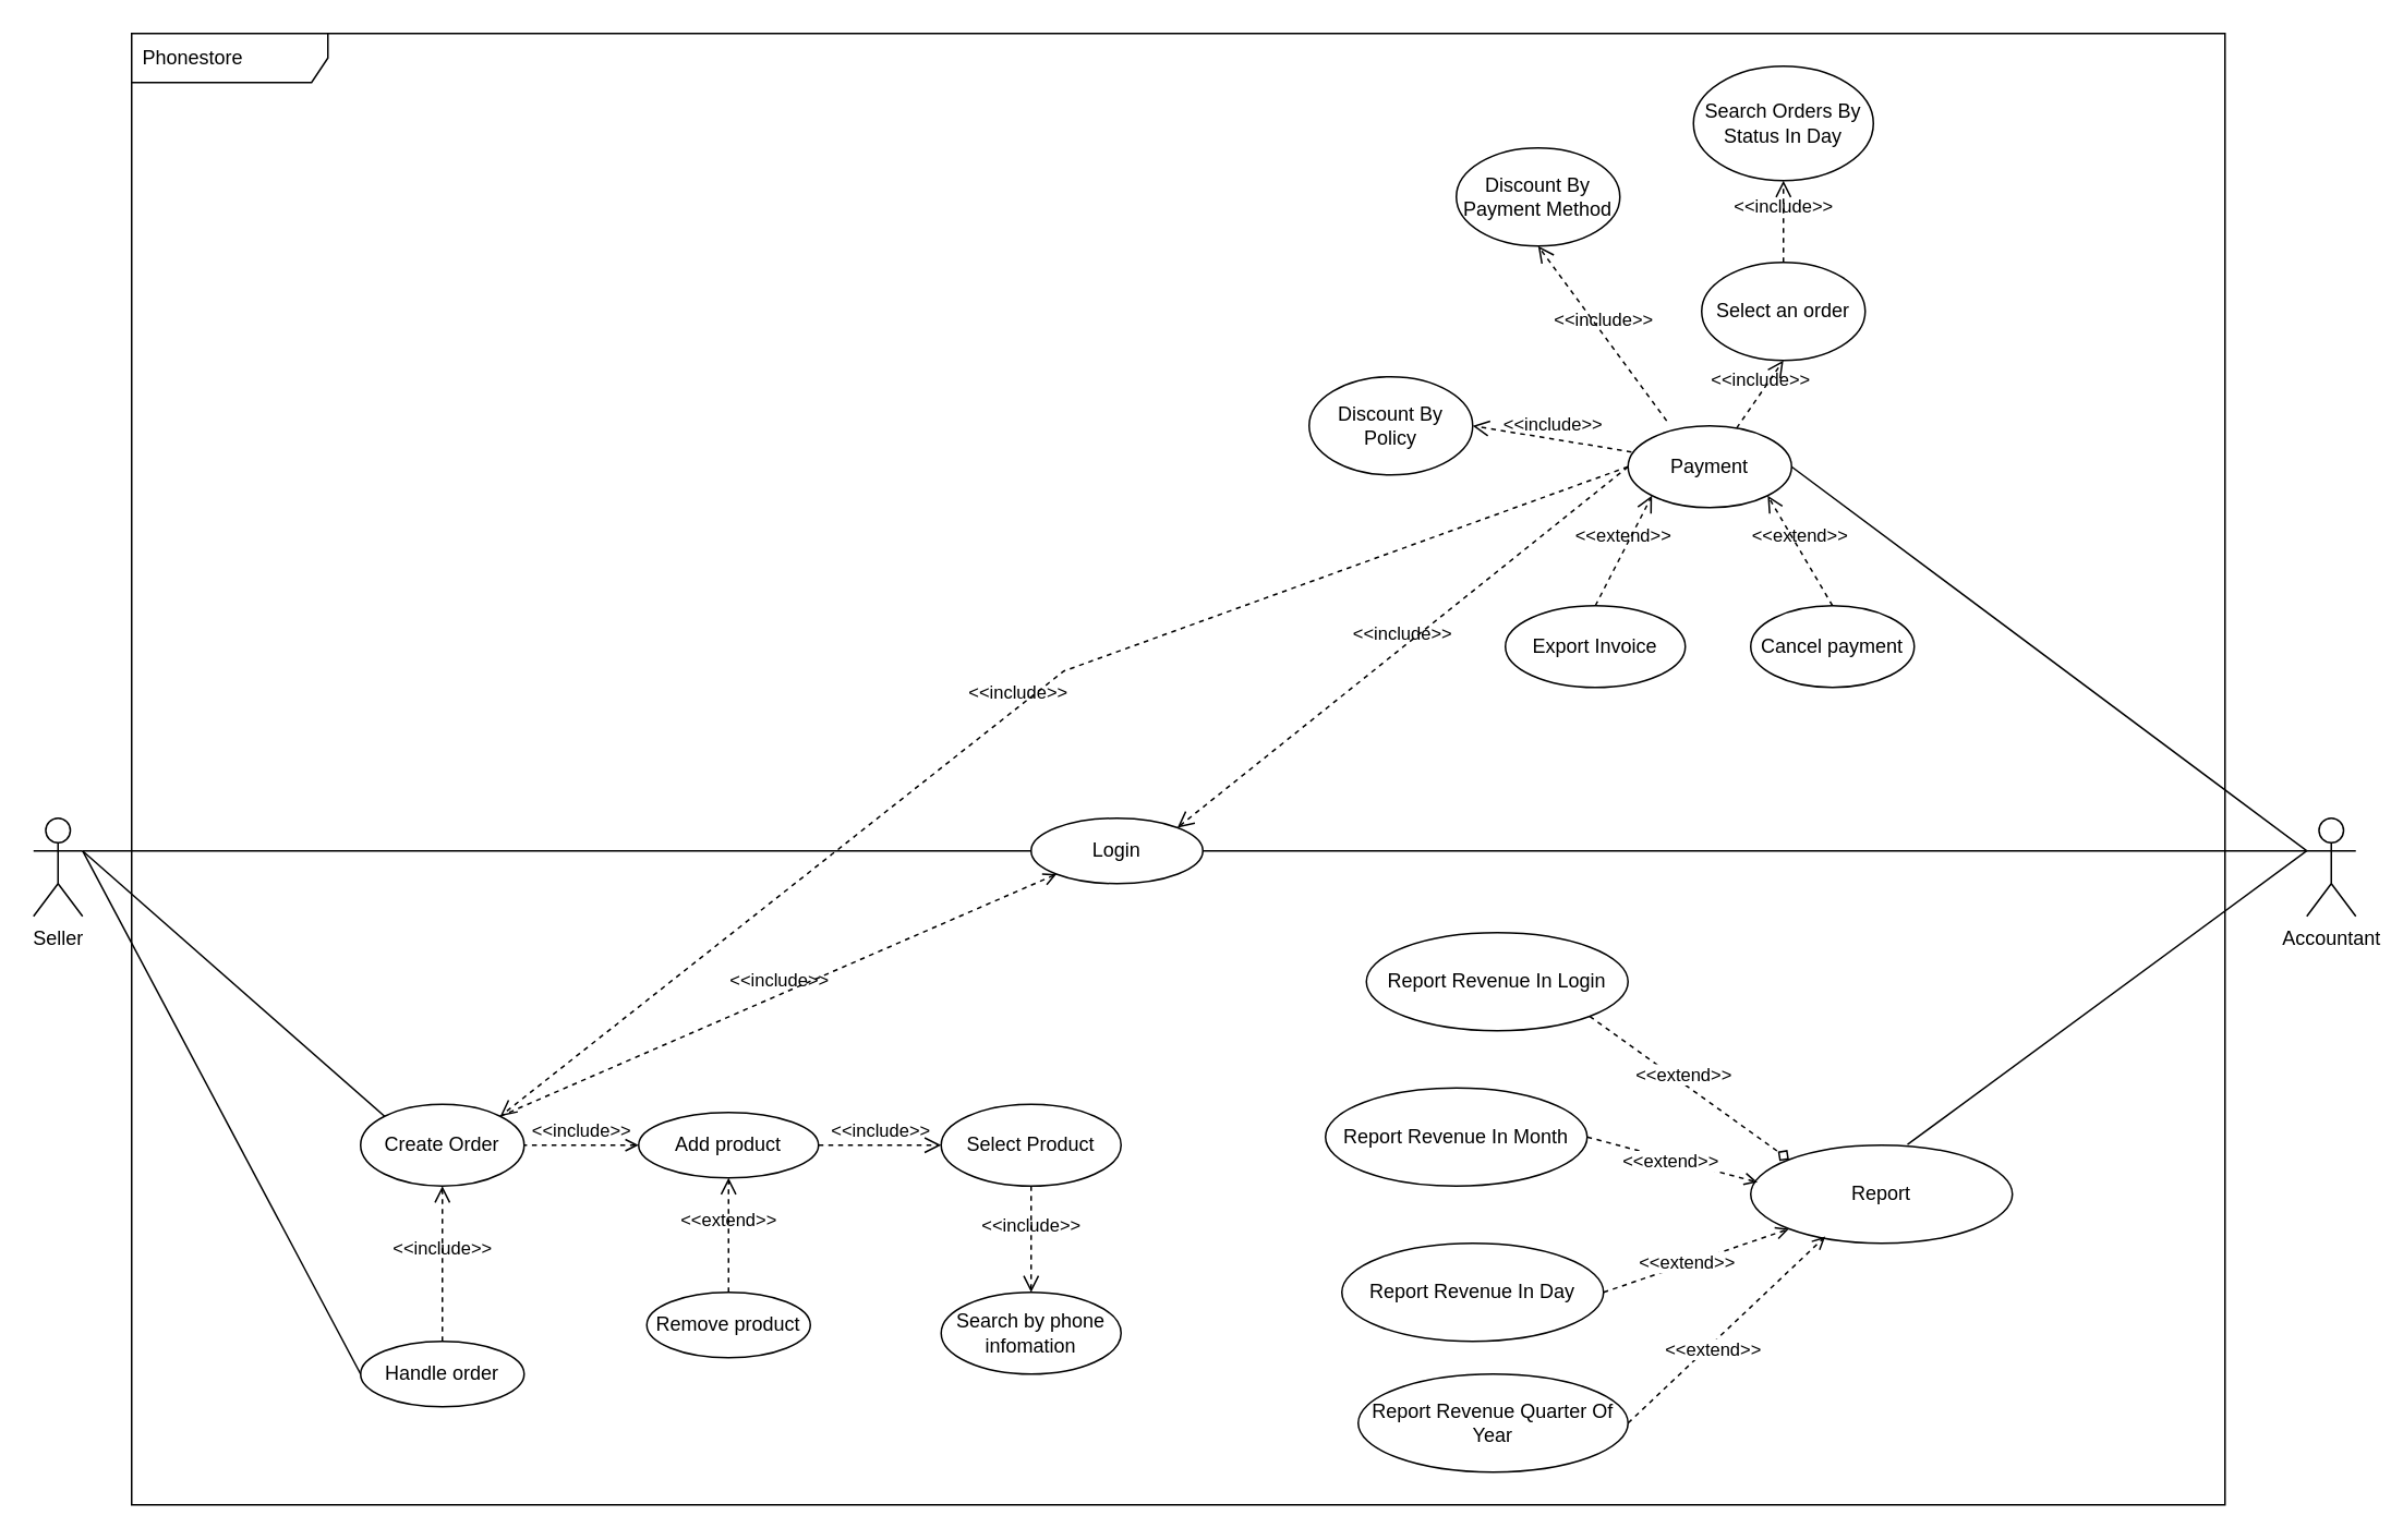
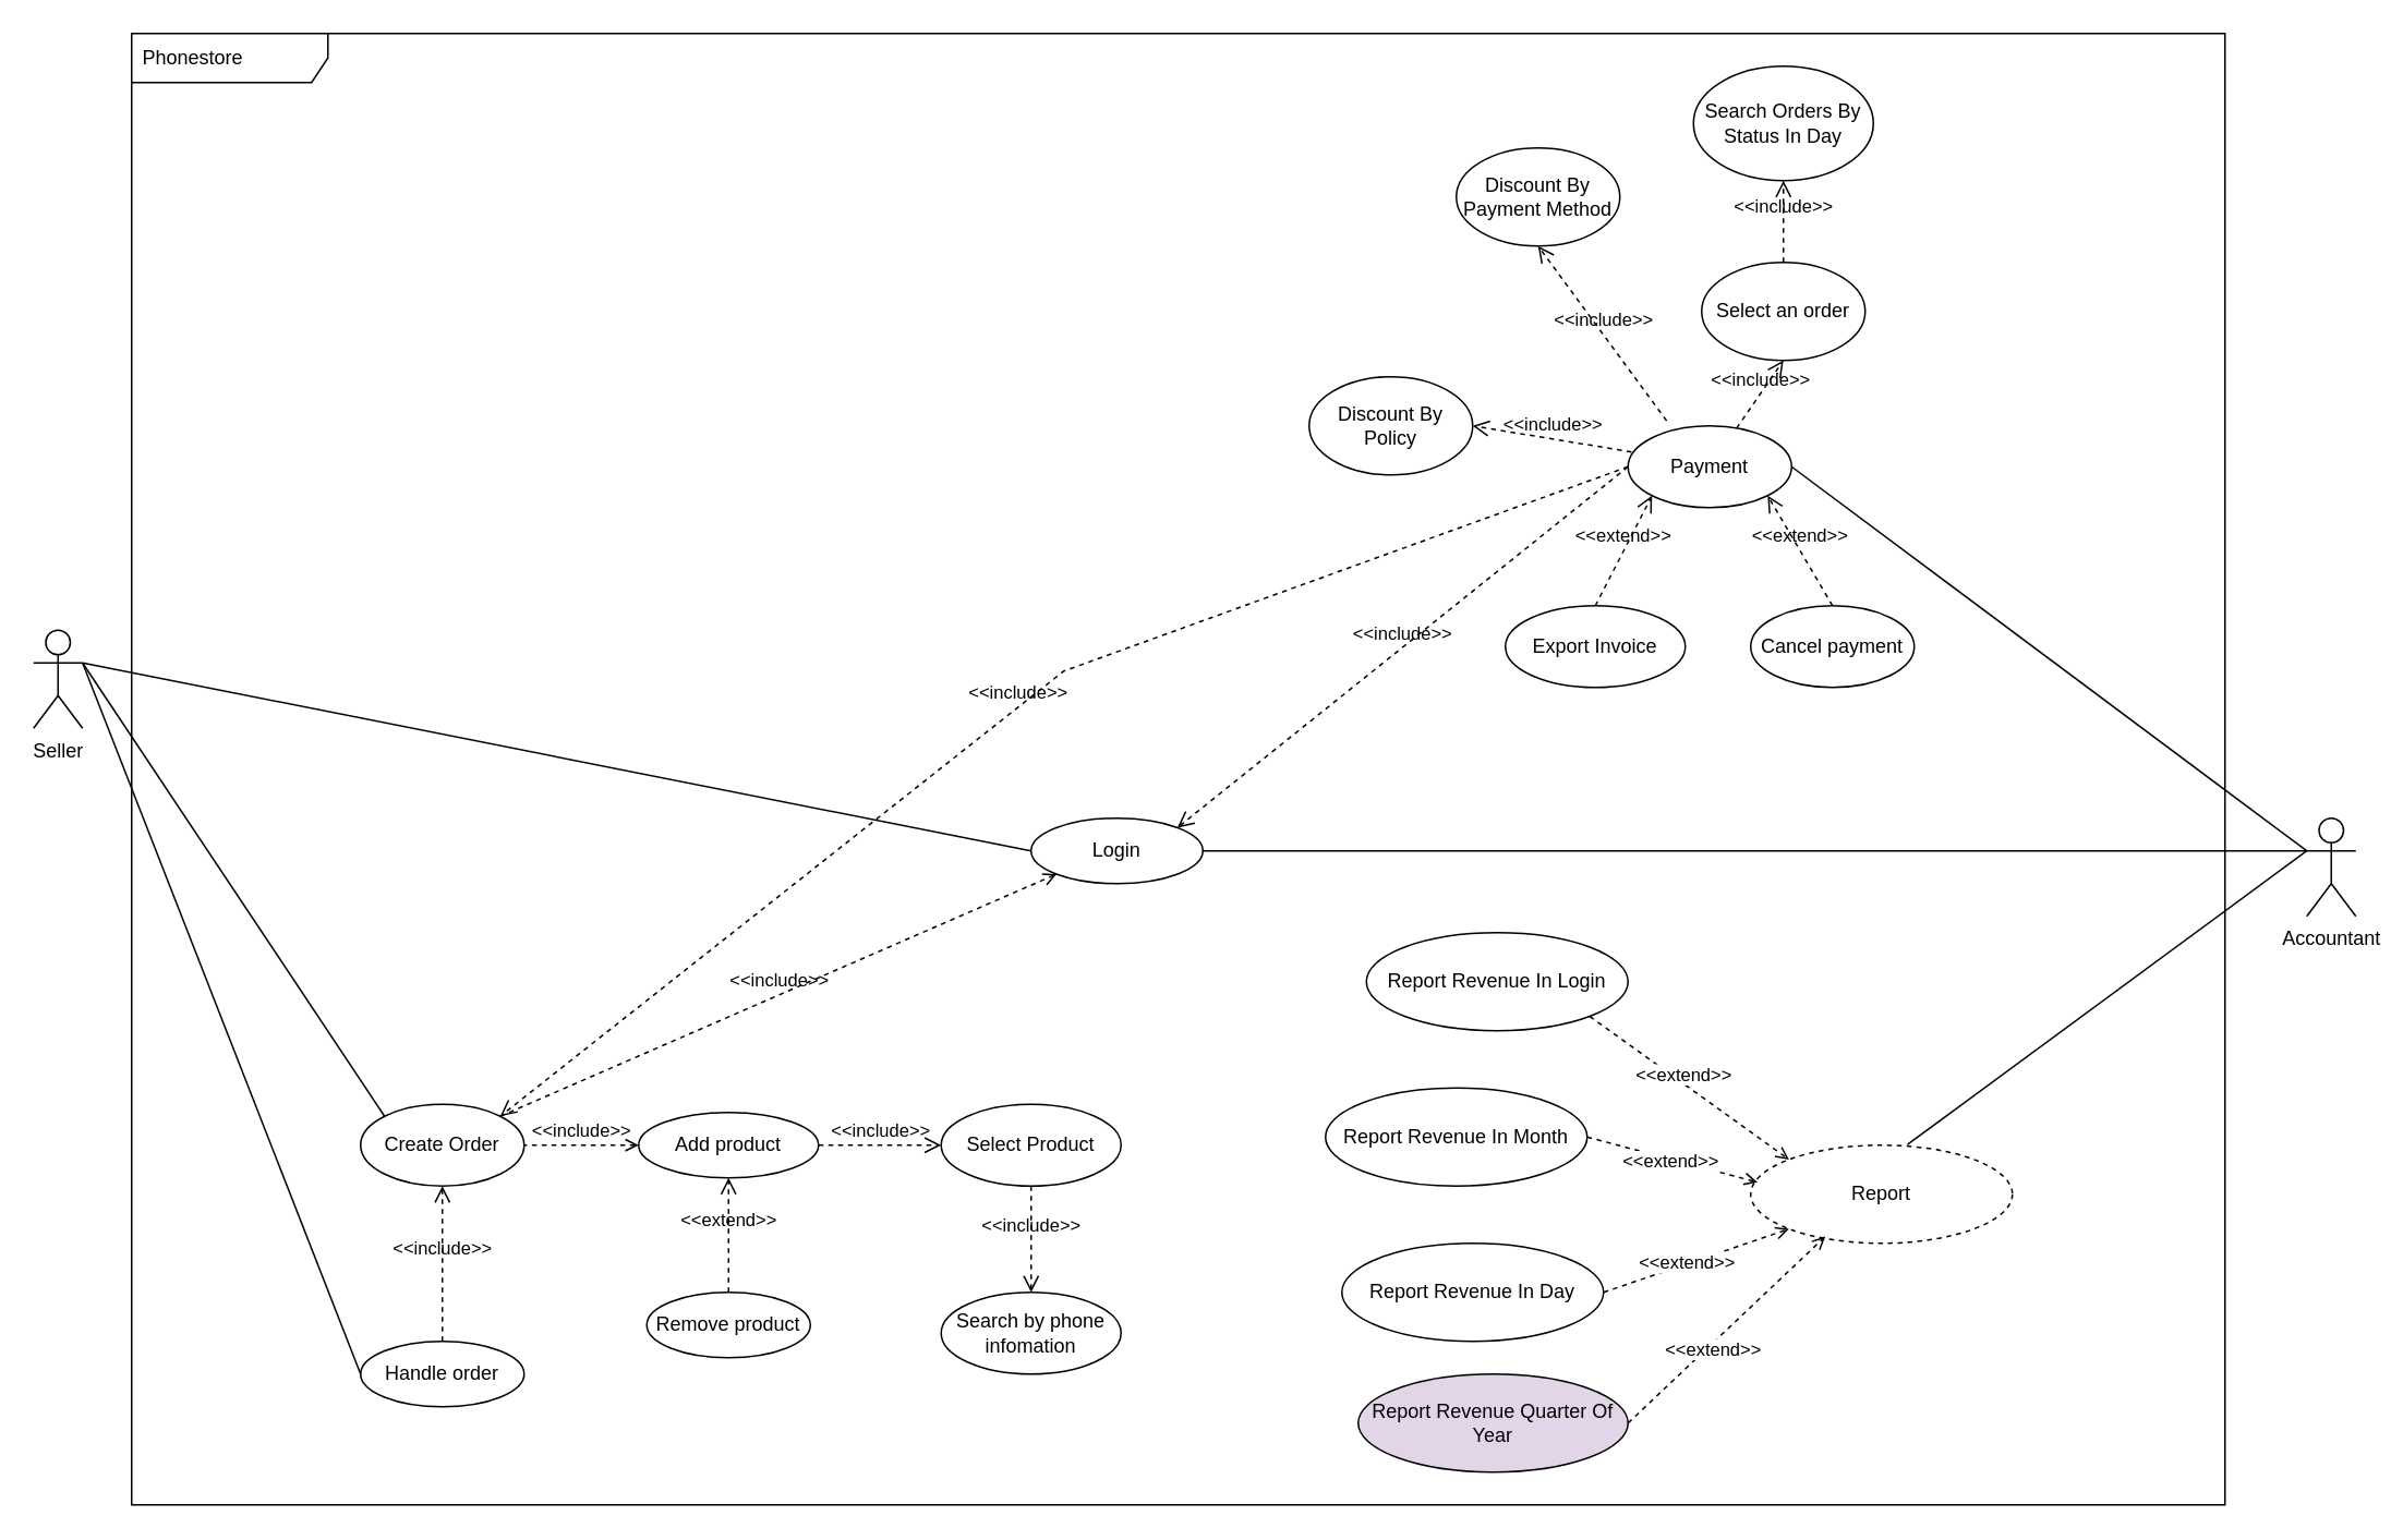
- <mxCell id="3" value="Seller" style="shape=umlActor;verticalLabelPosition=bottom;verticalAlign=top;html=1;outlineConnect=0;" parent="1" vertex="1"><mxGeometry x="20" y="500" width="30" height="60" as="geometry" /></mxCell>
+ <mxCell id="3" value="Seller" style="shape=umlActor;verticalLabelPosition=bottom;verticalAlign=top;html=1;outlineConnect=0;" parent="1" vertex="1"><mxGeometry x="20" y="385" width="30" height="60" as="geometry" /></mxCell>
- <mxCell id="51" style="edgeStyle=none;html=1;exitX=1;exitY=1;exitDx=0;exitDy=0;entryX=0;entryY=0;entryDx=0;entryDy=0;dashed=1;endArrow=diamond;endFill=0;" parent="1" source="50" target="43" edge="1"><mxGeometry relative="1" as="geometry"><mxPoint x="980" y="705" as="sourcePoint" /><mxPoint x="1084.16" y="732.68" as="targetPoint" /></mxGeometry></mxCell>
+ <mxCell id="51" style="edgeStyle=none;html=1;exitX=1;exitY=1;exitDx=0;exitDy=0;entryX=0;entryY=0;entryDx=0;entryDy=0;dashed=1;endArrow=open;endFill=0;" parent="1" source="50" target="43" edge="1"><mxGeometry relative="1" as="geometry"><mxPoint x="980" y="705" as="sourcePoint" /><mxPoint x="1084.16" y="732.68" as="targetPoint" /></mxGeometry></mxCell>
- <mxCell id="43" value="Report" style="ellipse;whiteSpace=wrap;html=1;" parent="1" vertex="1"><mxGeometry x="1070" y="700" width="160" height="60" as="geometry" /></mxCell>
+ <mxCell id="43" value="Report" style="ellipse;whiteSpace=wrap;html=1;dashed=1;" parent="1" vertex="1"><mxGeometry x="1070" y="700" width="160" height="60" as="geometry" /></mxCell>
- <mxCell id="47" value="Report Revenue Quarter Of Year" style="ellipse;whiteSpace=wrap;html=1;" parent="1" vertex="1"><mxGeometry x="830" y="840" width="165" height="60" as="geometry" /></mxCell>
+ <mxCell id="47" value="Report Revenue Quarter Of Year" style="ellipse;whiteSpace=wrap;html=1;fillColor=#e1d5e7;" parent="1" vertex="1"><mxGeometry x="830" y="840" width="165" height="60" as="geometry" /></mxCell>
